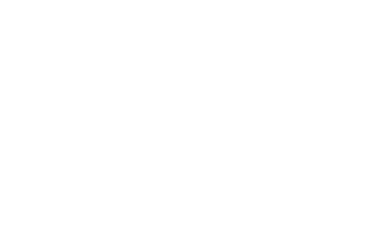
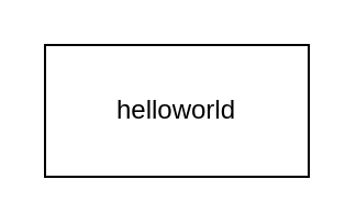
+ <mxCell id="2" value="helloworld" style="rounded=0;whiteSpace=wrap;html=1;" vertex="1" parent="1"><mxGeometry x="20" y="20" width="120" height="60" as="geometry" /></mxCell>
